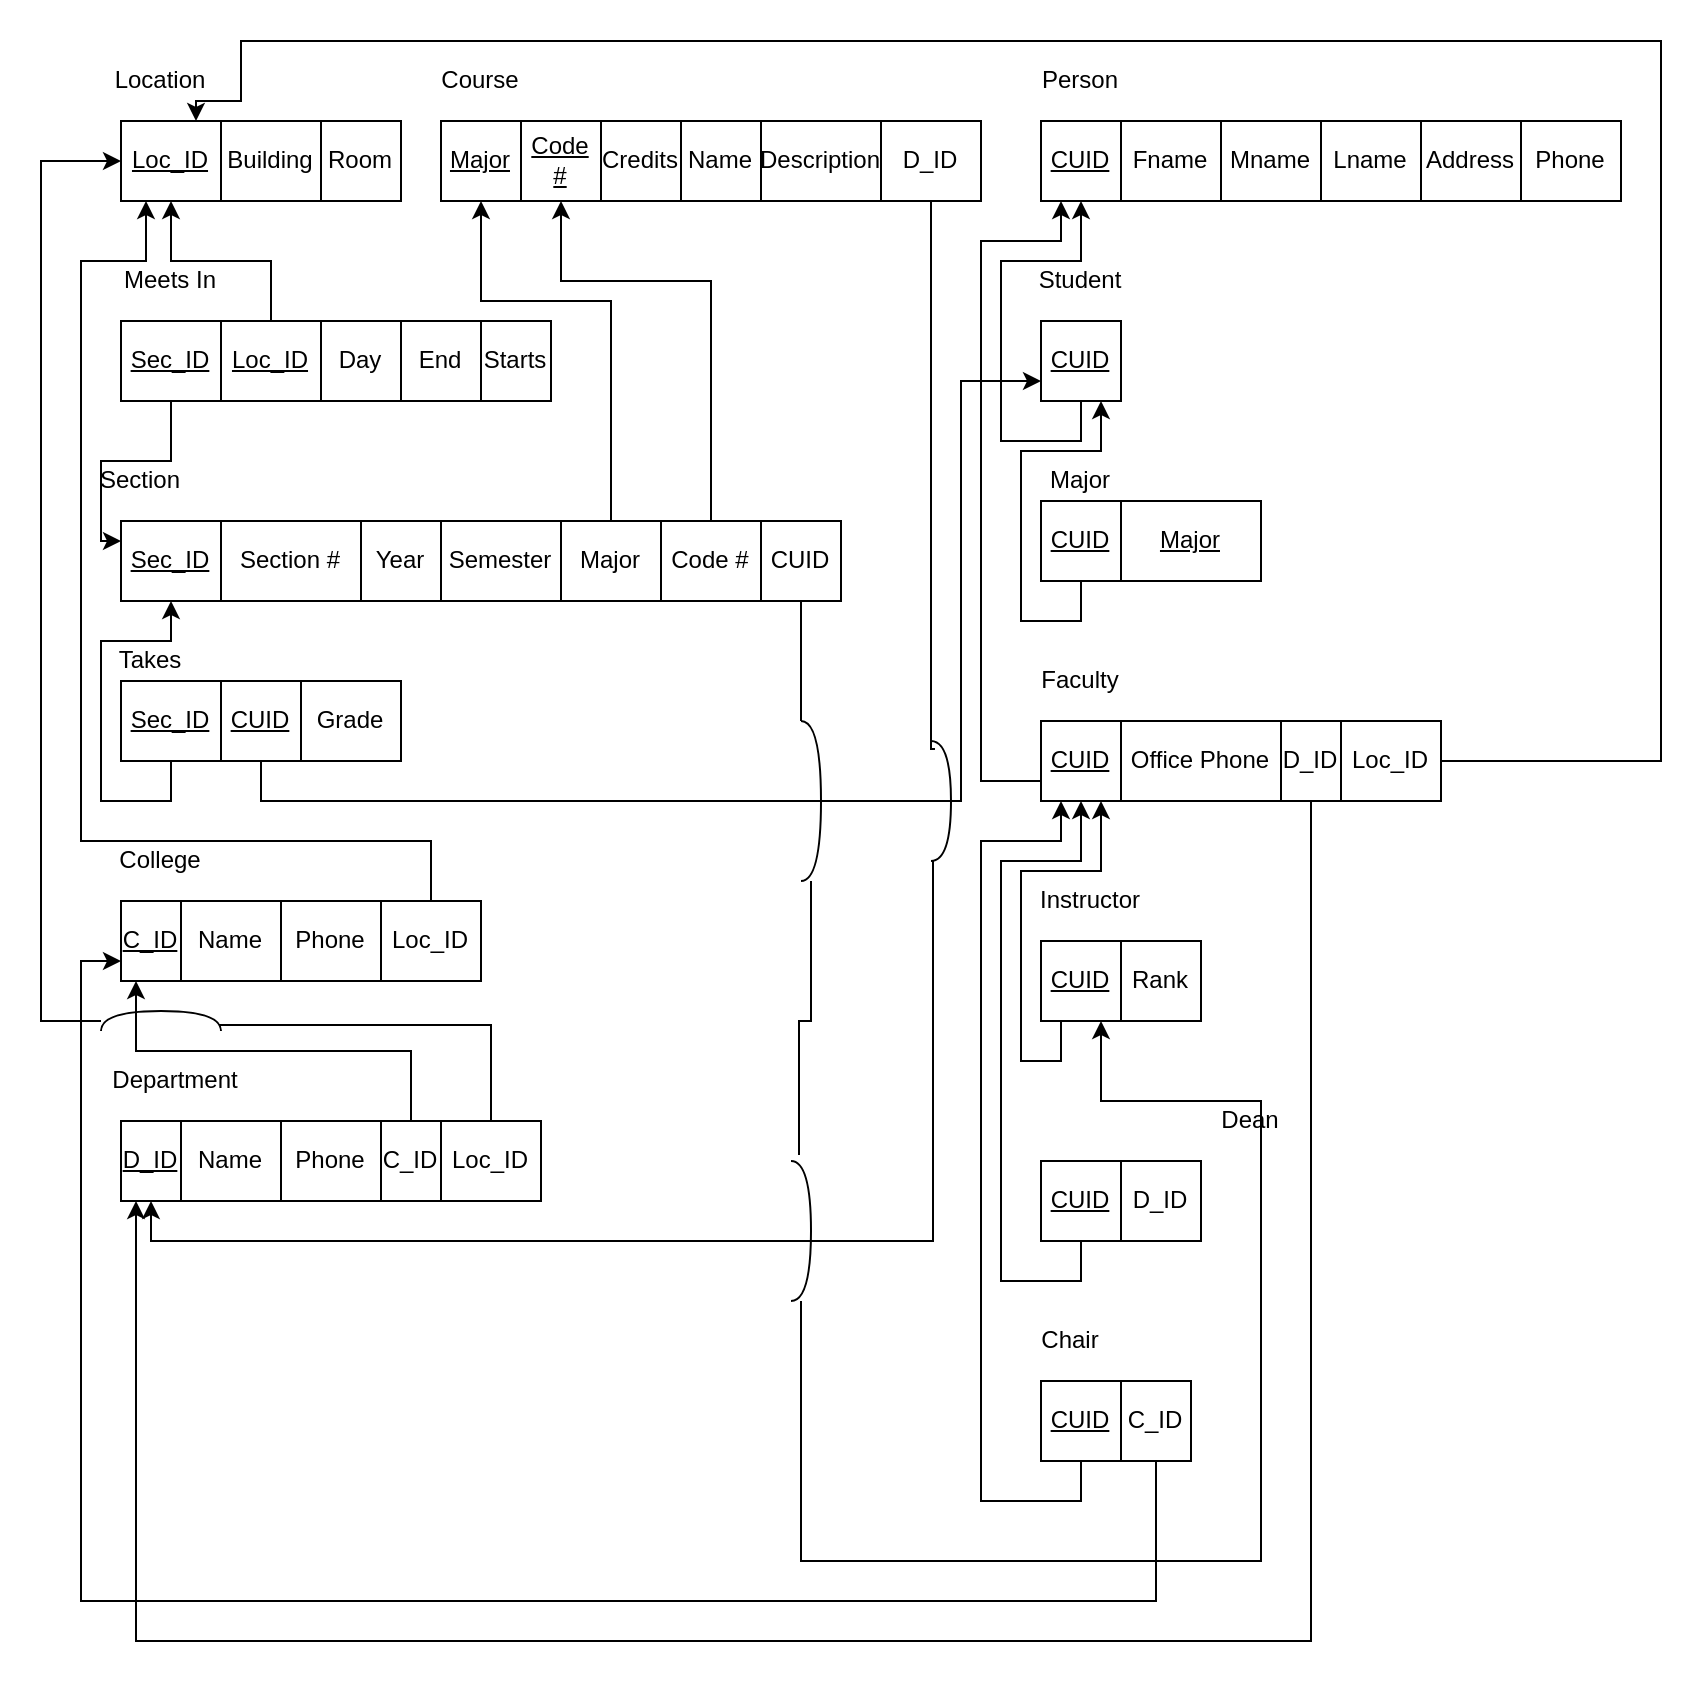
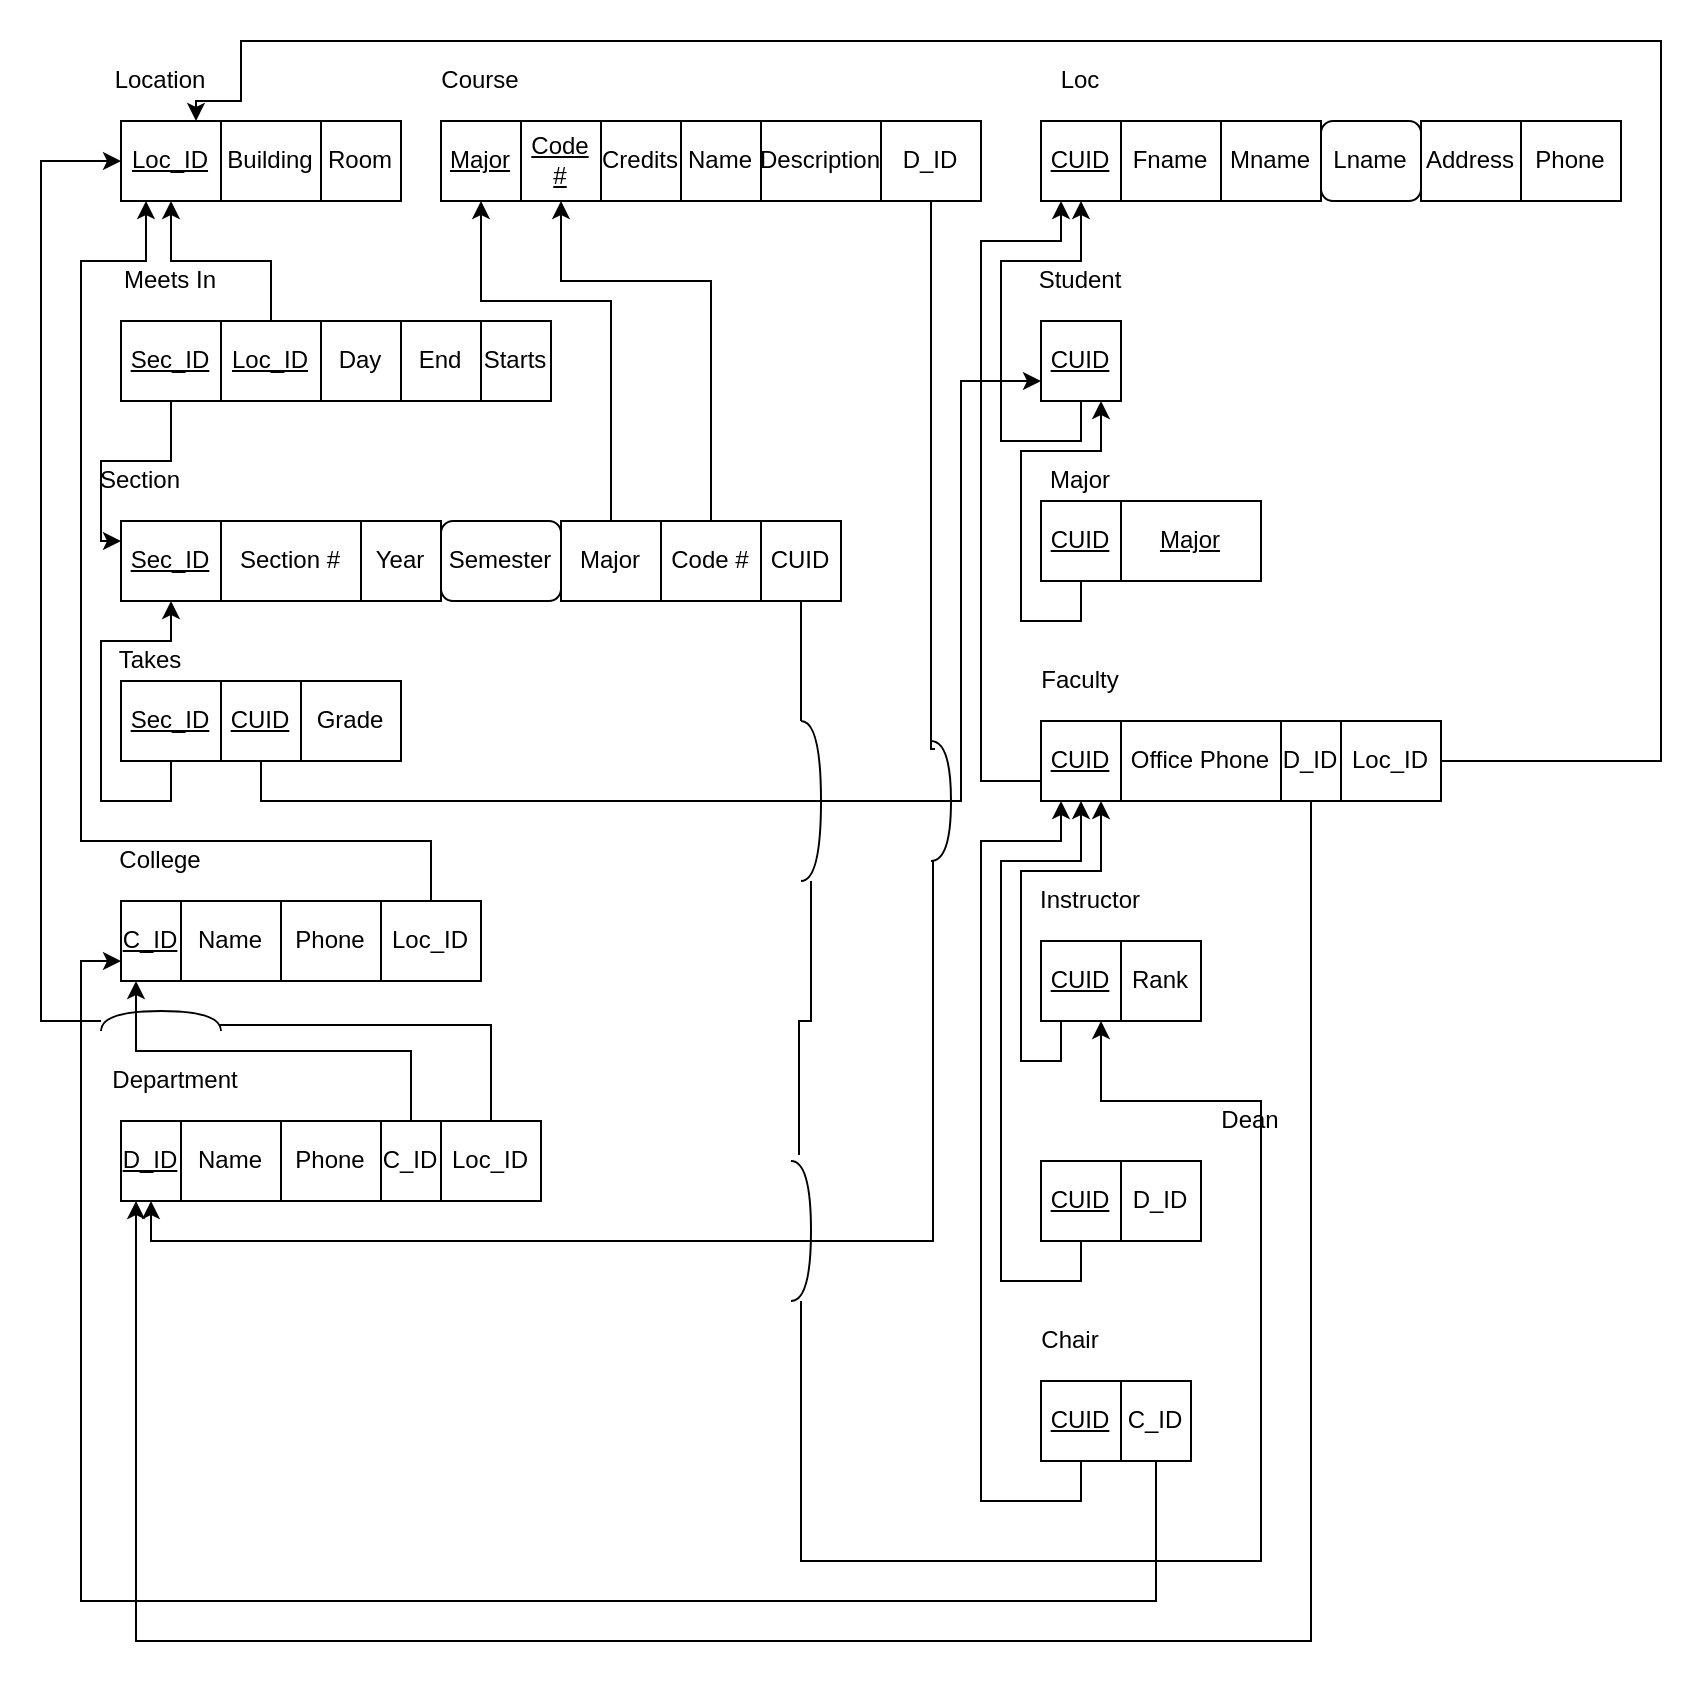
- <mxCell id="33" value="Person" style="text;html=1;strokeColor=none;fillColor=none;align=center;verticalAlign=middle;whiteSpace=wrap;rounded=0;" parent="1" vertex="1"><mxGeometry x="520" y="30" width="40" height="20" as="geometry" /></mxCell>
+ <mxCell id="33" value="Loc" style="text;html=1;strokeColor=none;fillColor=none;align=center;verticalAlign=middle;whiteSpace=wrap;rounded=0;" parent="1" vertex="1"><mxGeometry x="520" y="30" width="40" height="20" as="geometry" /></mxCell>
- <mxCell id="29" value="Lname" style="rounded=0;whiteSpace=wrap;html=1;" parent="1" vertex="1"><mxGeometry x="660" y="60" width="50" height="40" as="geometry" /></mxCell>
+ <mxCell id="29" value="Lname" style="whiteSpace=wrap;html=1;rounded=1;" parent="1" vertex="1"><mxGeometry x="660" y="60" width="50" height="40" as="geometry" /></mxCell>
- <mxCell id="19" value="Semester" style="rounded=0;whiteSpace=wrap;html=1;" parent="1" vertex="1"><mxGeometry x="220" y="260" width="60" height="40" as="geometry" /></mxCell>
+ <mxCell id="19" value="Semester" style="whiteSpace=wrap;html=1;rounded=1;" parent="1" vertex="1"><mxGeometry x="220" y="260" width="60" height="40" as="geometry" /></mxCell>
